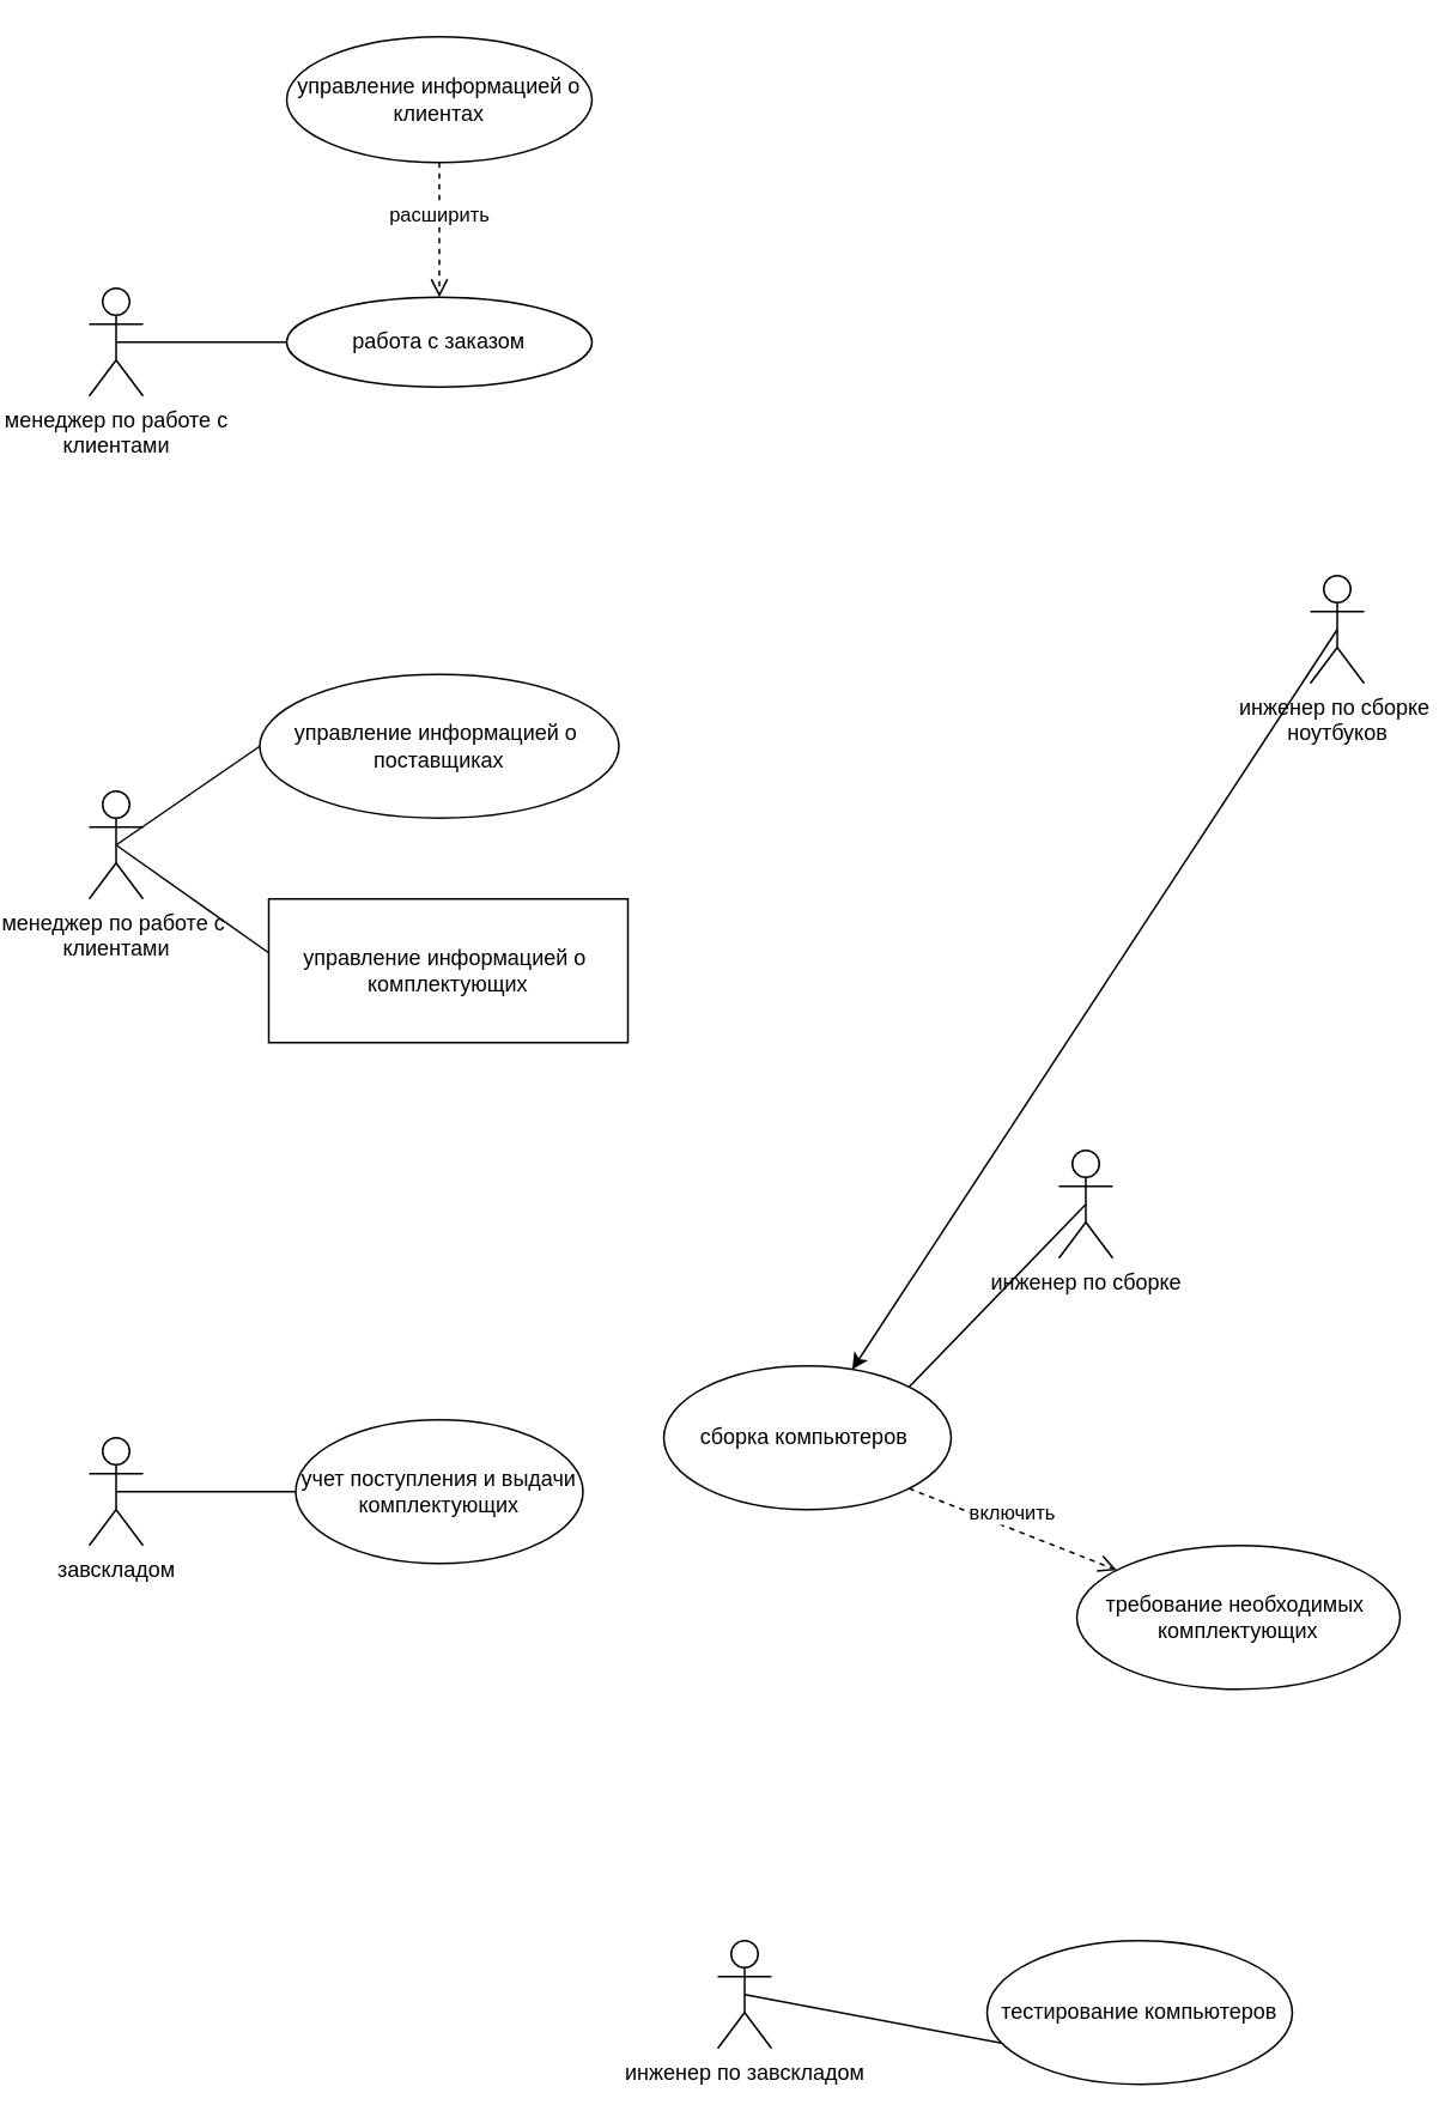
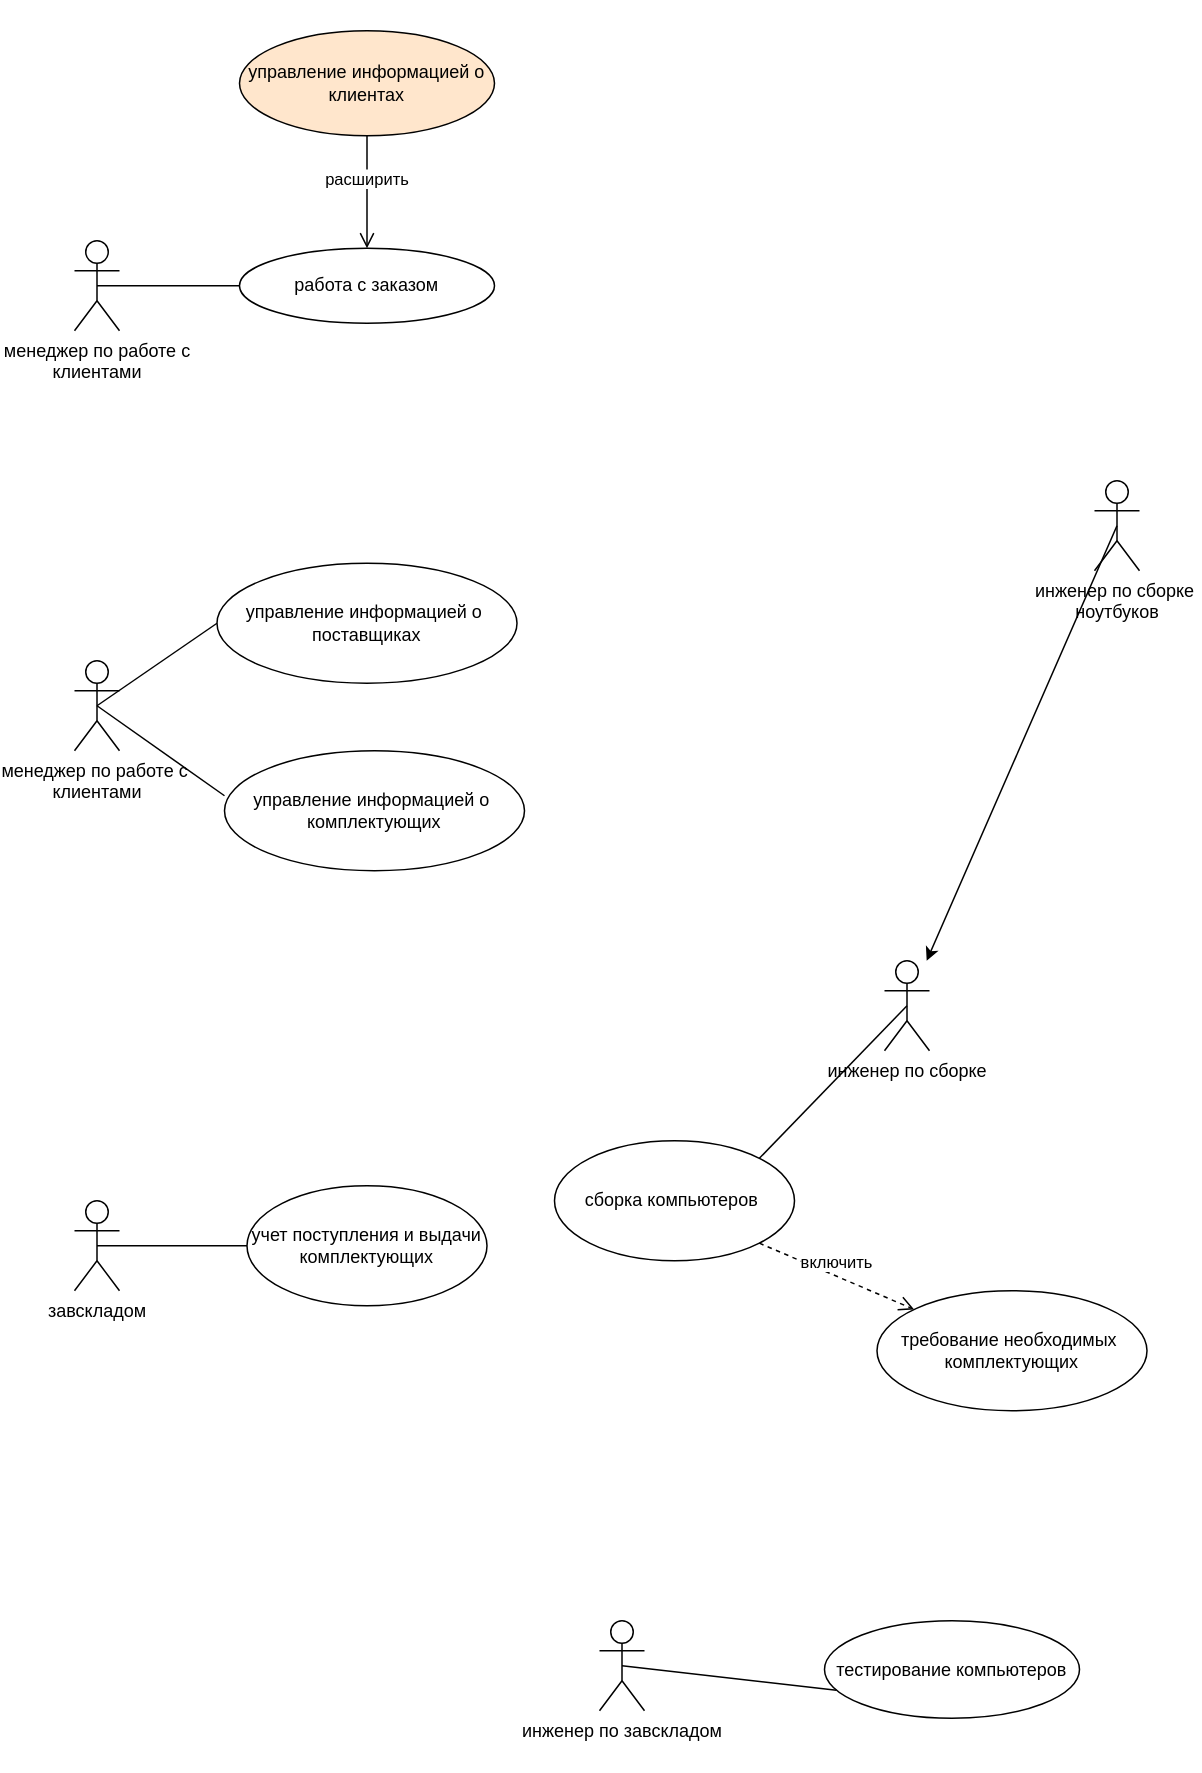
- <mxCell id="4" value="управление информацией о&lt;br&gt;клиентах" style="ellipse;whiteSpace=wrap;html=1;" vertex="1" parent="1"><mxGeometry x="130" y="20" width="170" height="70" as="geometry" /></mxCell>
+ <mxCell id="4" value="управление информацией о&lt;br&gt;клиентах" style="ellipse;whiteSpace=wrap;html=1;fillColor=#ffe6cc;" vertex="1" parent="1"><mxGeometry x="130" y="20" width="170" height="70" as="geometry" /></mxCell>
- <mxCell id="5" value="расширить" style="html=1;verticalAlign=bottom;endArrow=open;dashed=1;endSize=8;rounded=0;exitX=0.5;exitY=1;exitDx=0;exitDy=0;entryX=0.5;entryY=0;entryDx=0;entryDy=0;" edge="1" parent="1" source="4" target="3"><mxGeometry relative="1" as="geometry"><mxPoint x="340" y="130" as="sourcePoint" /><mxPoint x="260" y="130" as="targetPoint" /></mxGeometry></mxCell>
+ <mxCell id="5" value="расширить" style="html=1;verticalAlign=bottom;endArrow=open;dashed=0;endSize=8;rounded=0;exitX=0.5;exitY=1;exitDx=0;exitDy=0;entryX=0.5;entryY=0;entryDx=0;entryDy=0;" edge="1" parent="1" source="4" target="3"><mxGeometry relative="1" as="geometry"><mxPoint x="340" y="130" as="sourcePoint" /><mxPoint x="260" y="130" as="targetPoint" /></mxGeometry></mxCell>
- <mxCell id="8" value="управление информацией о&amp;nbsp;&lt;br&gt;комплектующих" style="whiteSpace=wrap;html=1;rounded=0;" vertex="1" parent="1"><mxGeometry x="120" y="500" width="200" height="80" as="geometry" /></mxCell>
+ <mxCell id="8" value="управление информацией о&amp;nbsp;&lt;br&gt;комплектующих" style="ellipse;whiteSpace=wrap;html=1;" vertex="1" parent="1"><mxGeometry x="120" y="500" width="200" height="80" as="geometry" /></mxCell>
- <mxCell id="17" value="" style="endArrow=classic;html=1;rounded=0;exitX=0.5;exitY=0.5;exitDx=0;exitDy=0;exitPerimeter=0;" edge="1" parent="1" source="15" target="18"><mxGeometry width="50" height="50" relative="1" as="geometry"><mxPoint x="610" y="530" as="sourcePoint" /><mxPoint x="660" y="480" as="targetPoint" /></mxGeometry></mxCell>
+ <mxCell id="17" value="" style="endArrow=classic;html=1;rounded=0;exitX=0.5;exitY=0.5;exitDx=0;exitDy=0;exitPerimeter=0;" edge="1" parent="1" source="15" target="16"><mxGeometry width="50" height="50" relative="1" as="geometry"><mxPoint x="610" y="530" as="sourcePoint" /><mxPoint x="660" y="480" as="targetPoint" /></mxGeometry></mxCell>
- <mxCell id="20" value="требование необходимых&amp;nbsp;&lt;br&gt;комплектующих" style="ellipse;whiteSpace=wrap;html=1;" vertex="1" parent="1"><mxGeometry x="570" y="860" width="180" height="80" as="geometry" /></mxCell>
+ <mxCell id="20" value="требование необходимых&amp;nbsp;&lt;br&gt;комплектующих" style="ellipse;whiteSpace=wrap;html=1;" vertex="1" parent="1"><mxGeometry x="555" y="860" width="180" height="80" as="geometry" /></mxCell>
- <mxCell id="23" value="тестирование компьютеров" style="ellipse;whiteSpace=wrap;html=1;" vertex="1" parent="1"><mxGeometry x="520" y="1080" width="170" height="80" as="geometry" /></mxCell>
+ <mxCell id="23" value="тестирование компьютеров" style="ellipse;whiteSpace=wrap;html=1;" vertex="1" parent="1"><mxGeometry x="520" y="1080" width="170" height="65" as="geometry" /></mxCell>
